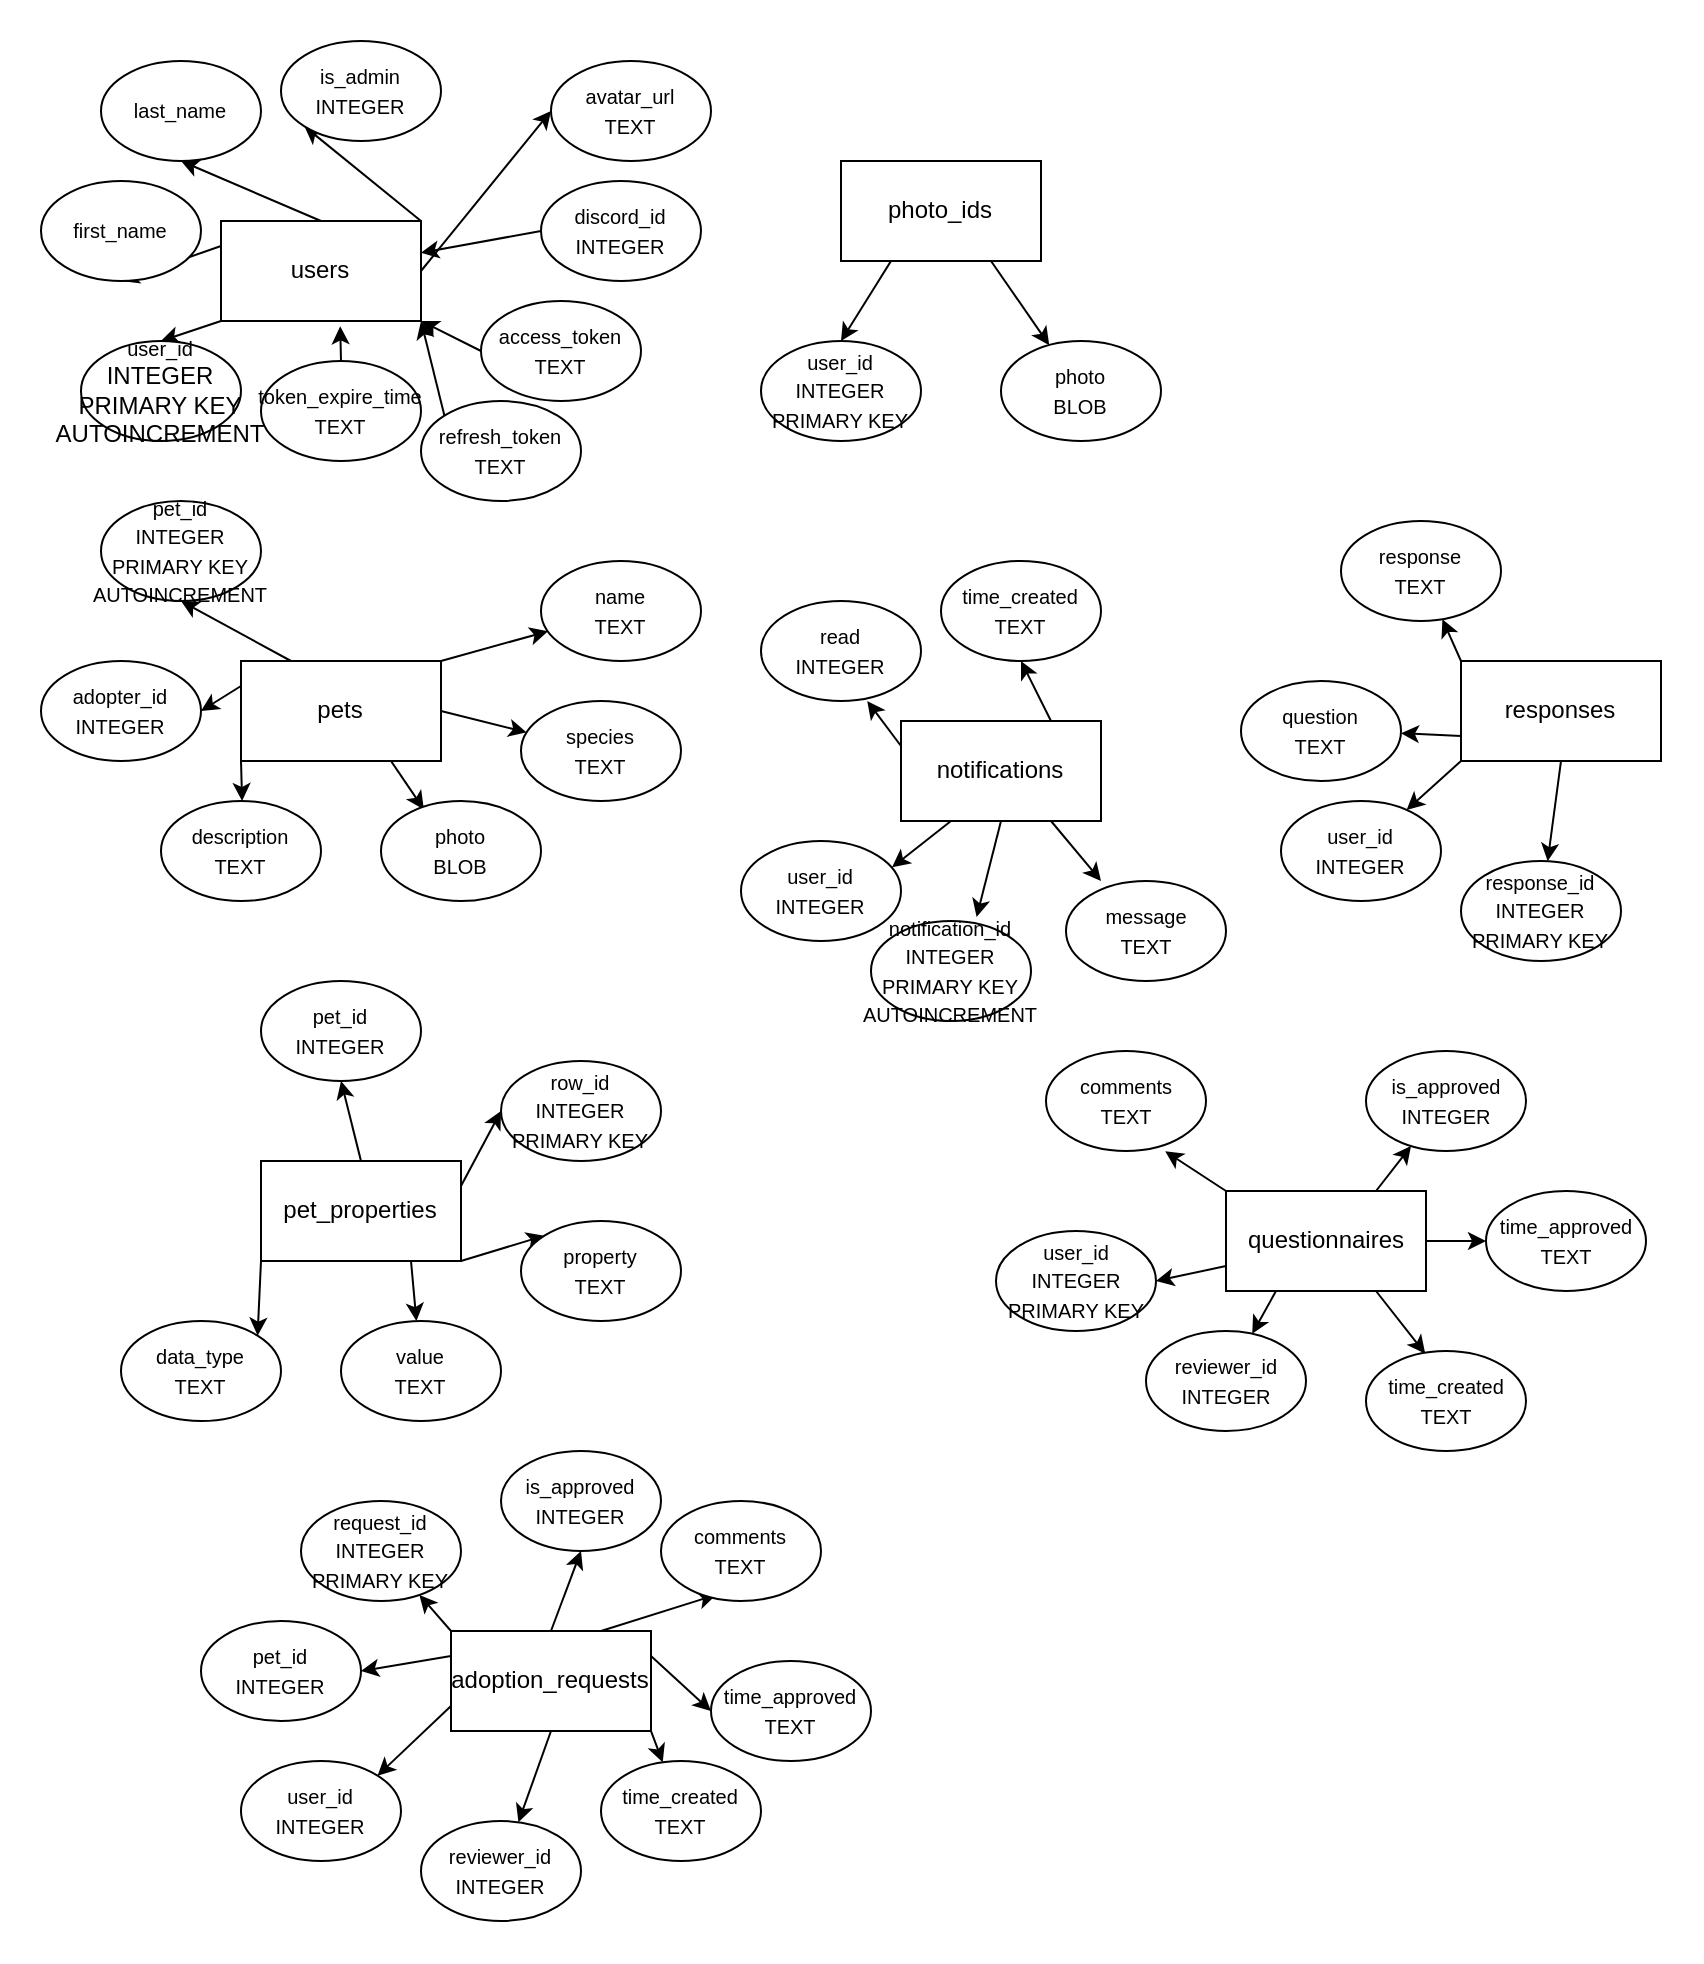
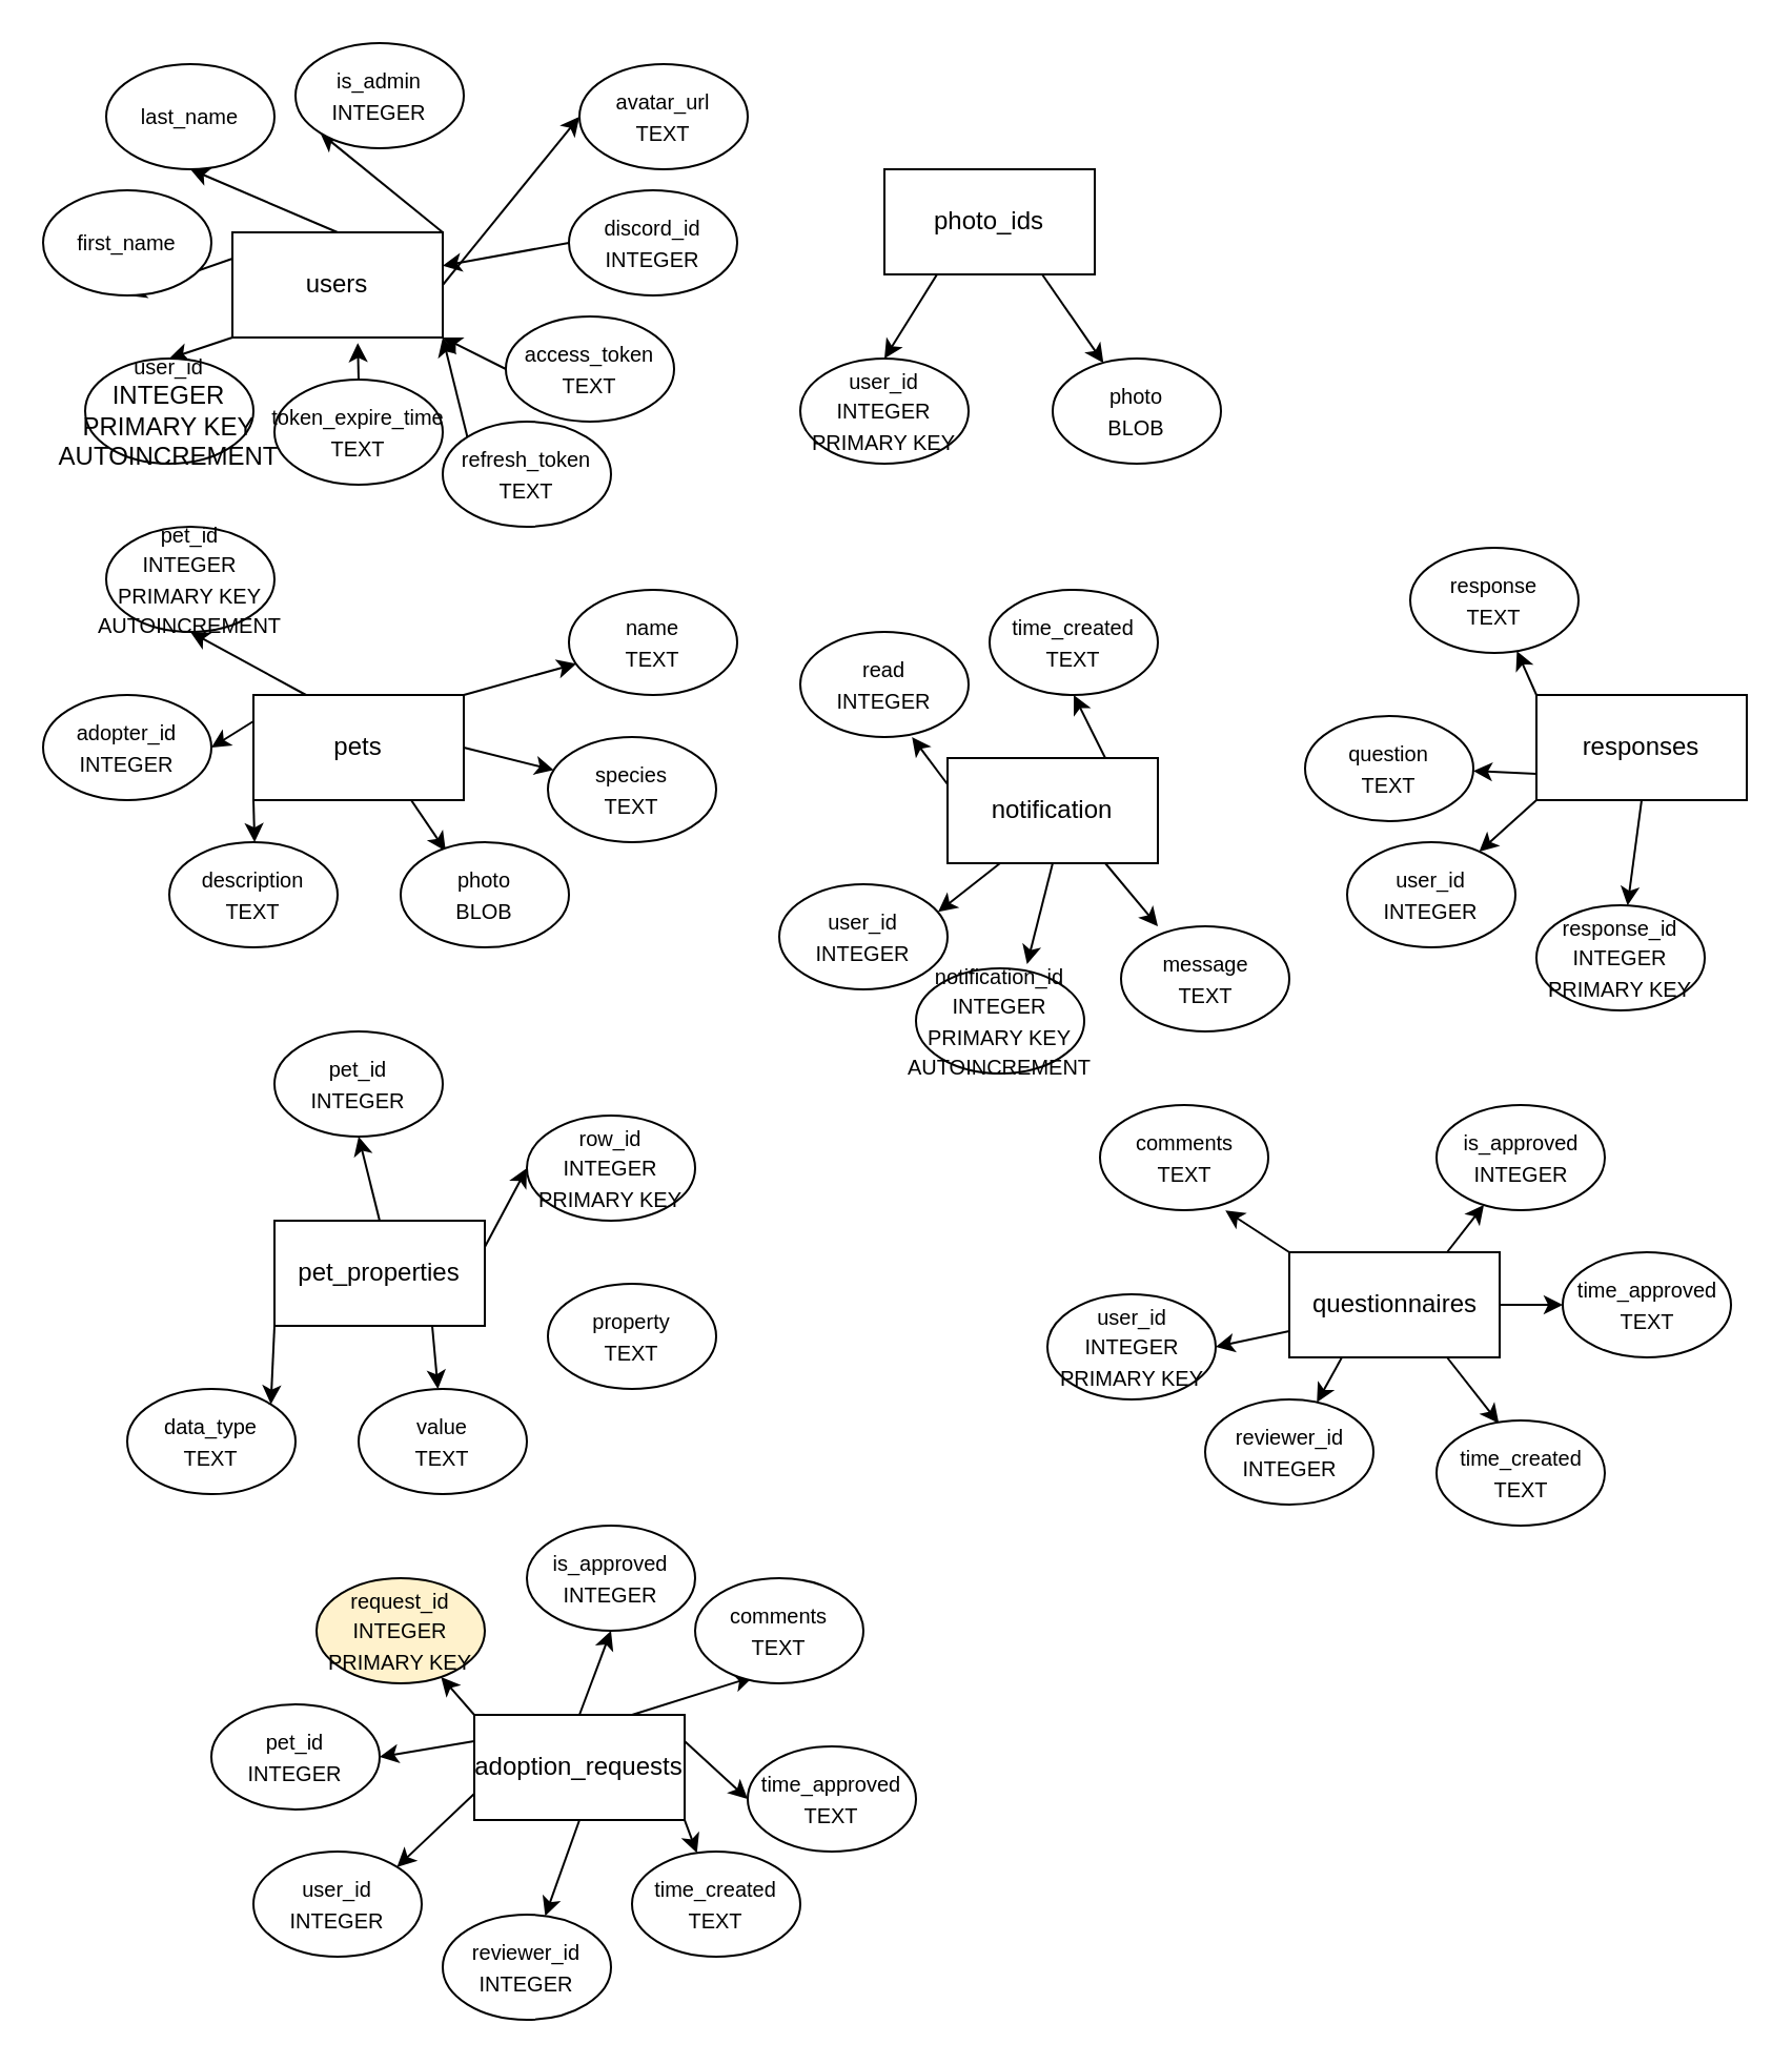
- <mxCell id="86" value="notifications" style="whiteSpace=wrap;html=1;" parent="1" vertex="1"><mxGeometry x="450" y="360" width="100" height="50" as="geometry" /></mxCell>
+ <mxCell id="86" value="notification" style="whiteSpace=wrap;html=1;" parent="1" vertex="1"><mxGeometry x="450" y="360" width="100" height="50" as="geometry" /></mxCell>
- <mxCell id="31" style="edgeStyle=none;html=1;exitX=1;exitY=1;exitDx=0;exitDy=0;entryX=0;entryY=0;entryDx=0;entryDy=0;fontSize=5;" parent="1" source="34" target="39" edge="1"><mxGeometry relative="1" as="geometry" /></mxCell>
- <mxCell id="78" value="&lt;span style=&quot;font-size: 10px;&quot;&gt;request_id&lt;br&gt;INTEGER&lt;br&gt;PRIMARY KEY&lt;br&gt;&lt;/span&gt;" style="ellipse;whiteSpace=wrap;html=1;" parent="1" vertex="1"><mxGeometry x="150" y="750" width="80" height="50" as="geometry" /></mxCell>
+ <mxCell id="78" value="&lt;span style=&quot;font-size: 10px;&quot;&gt;request_id&lt;br&gt;INTEGER&lt;br&gt;PRIMARY KEY&lt;br&gt;&lt;/span&gt;" style="ellipse;whiteSpace=wrap;html=1;fillColor=#fff2cc;" parent="1" vertex="1"><mxGeometry x="150" y="750" width="80" height="50" as="geometry" /></mxCell>
